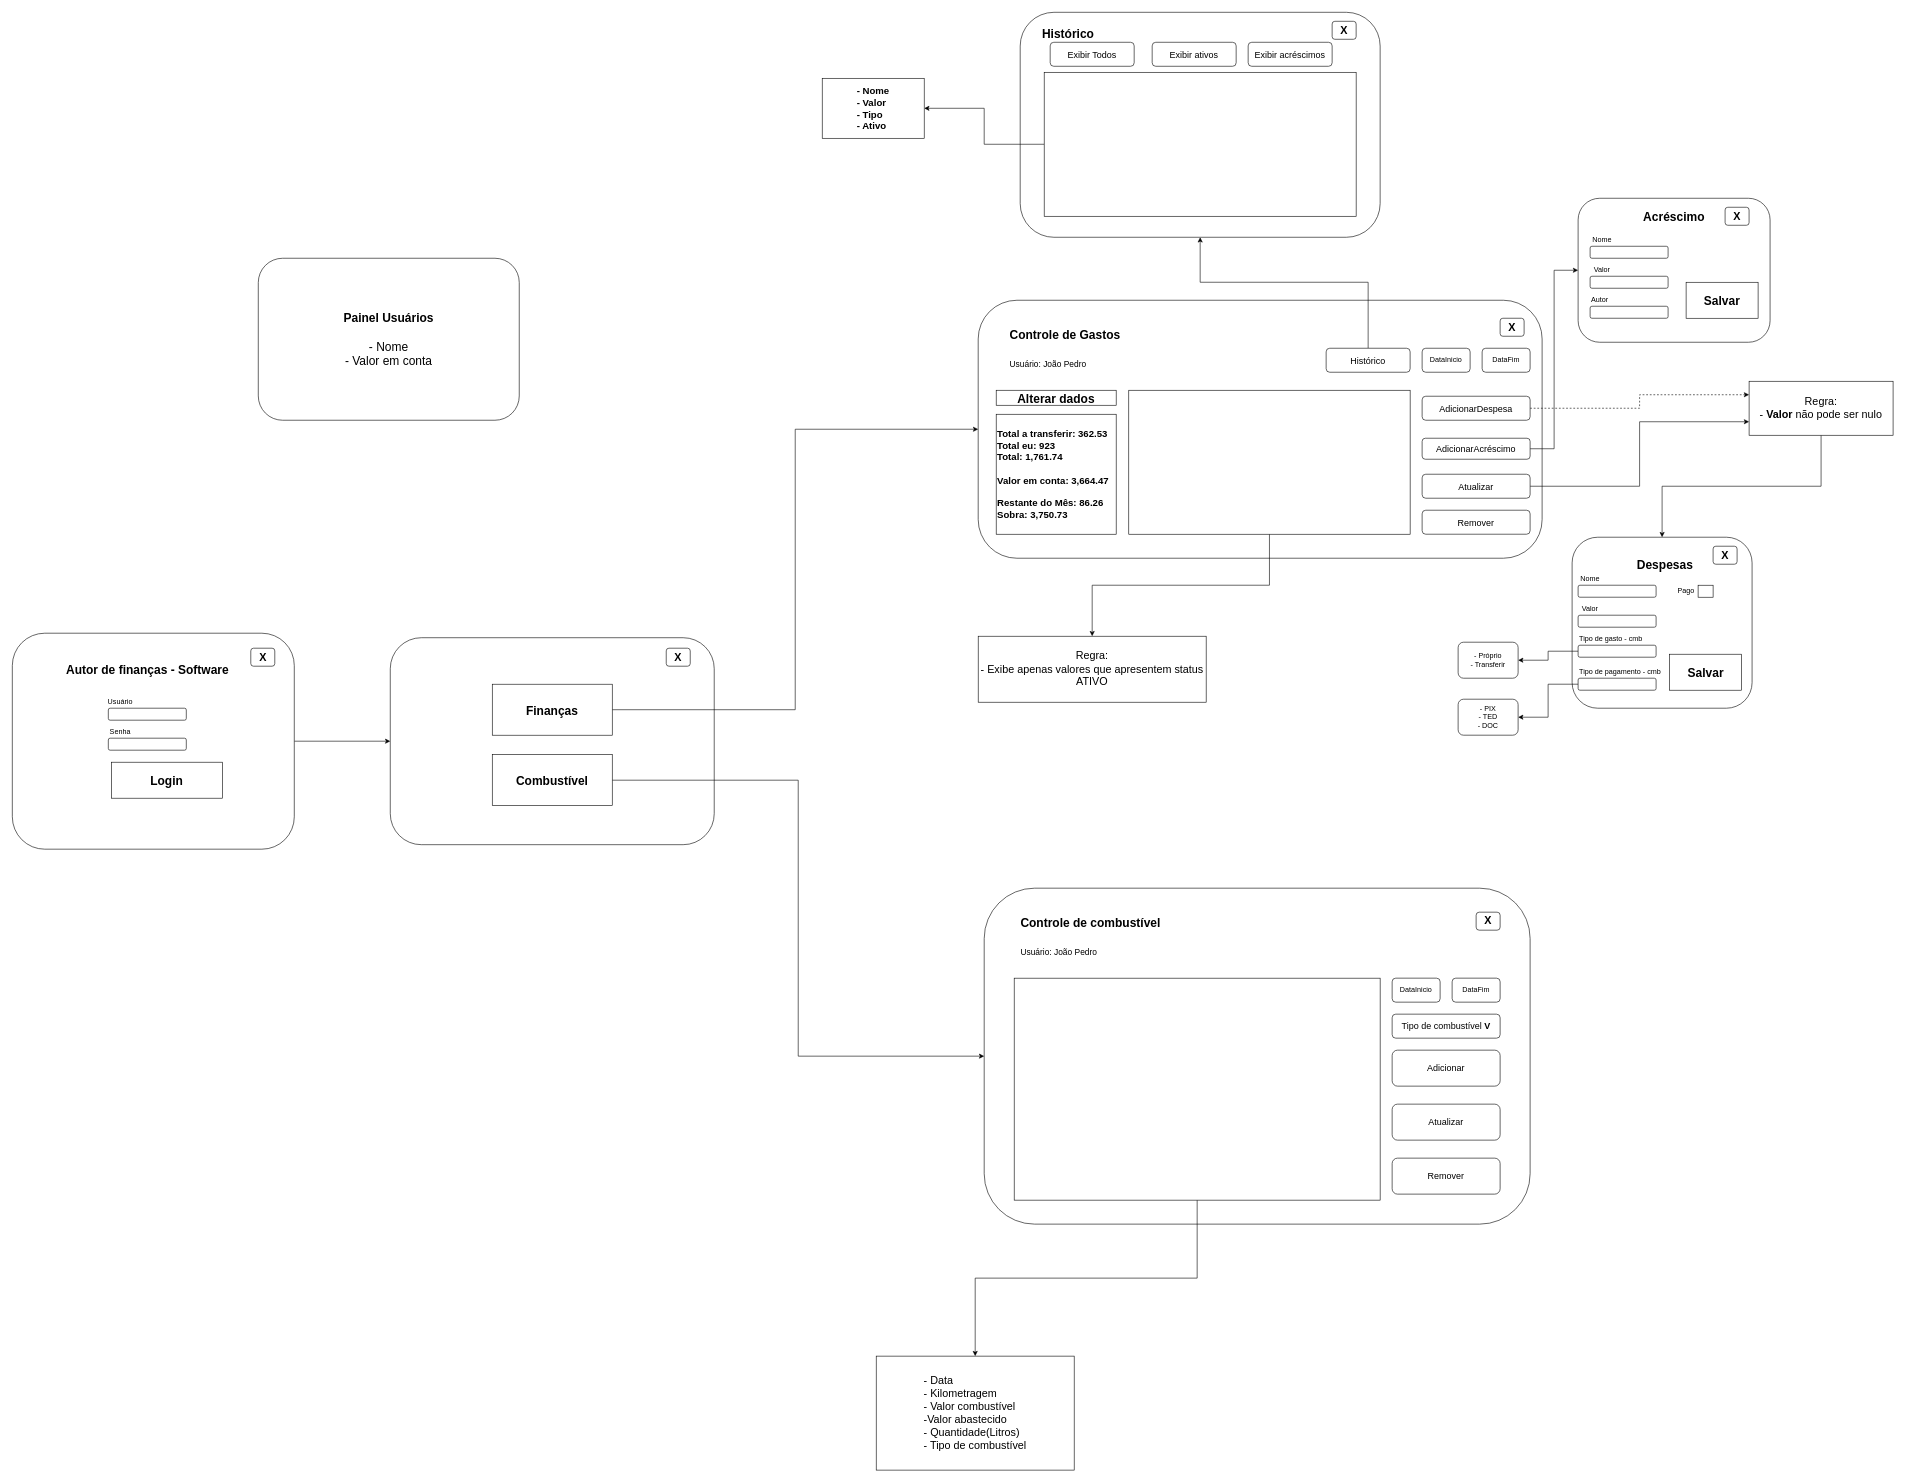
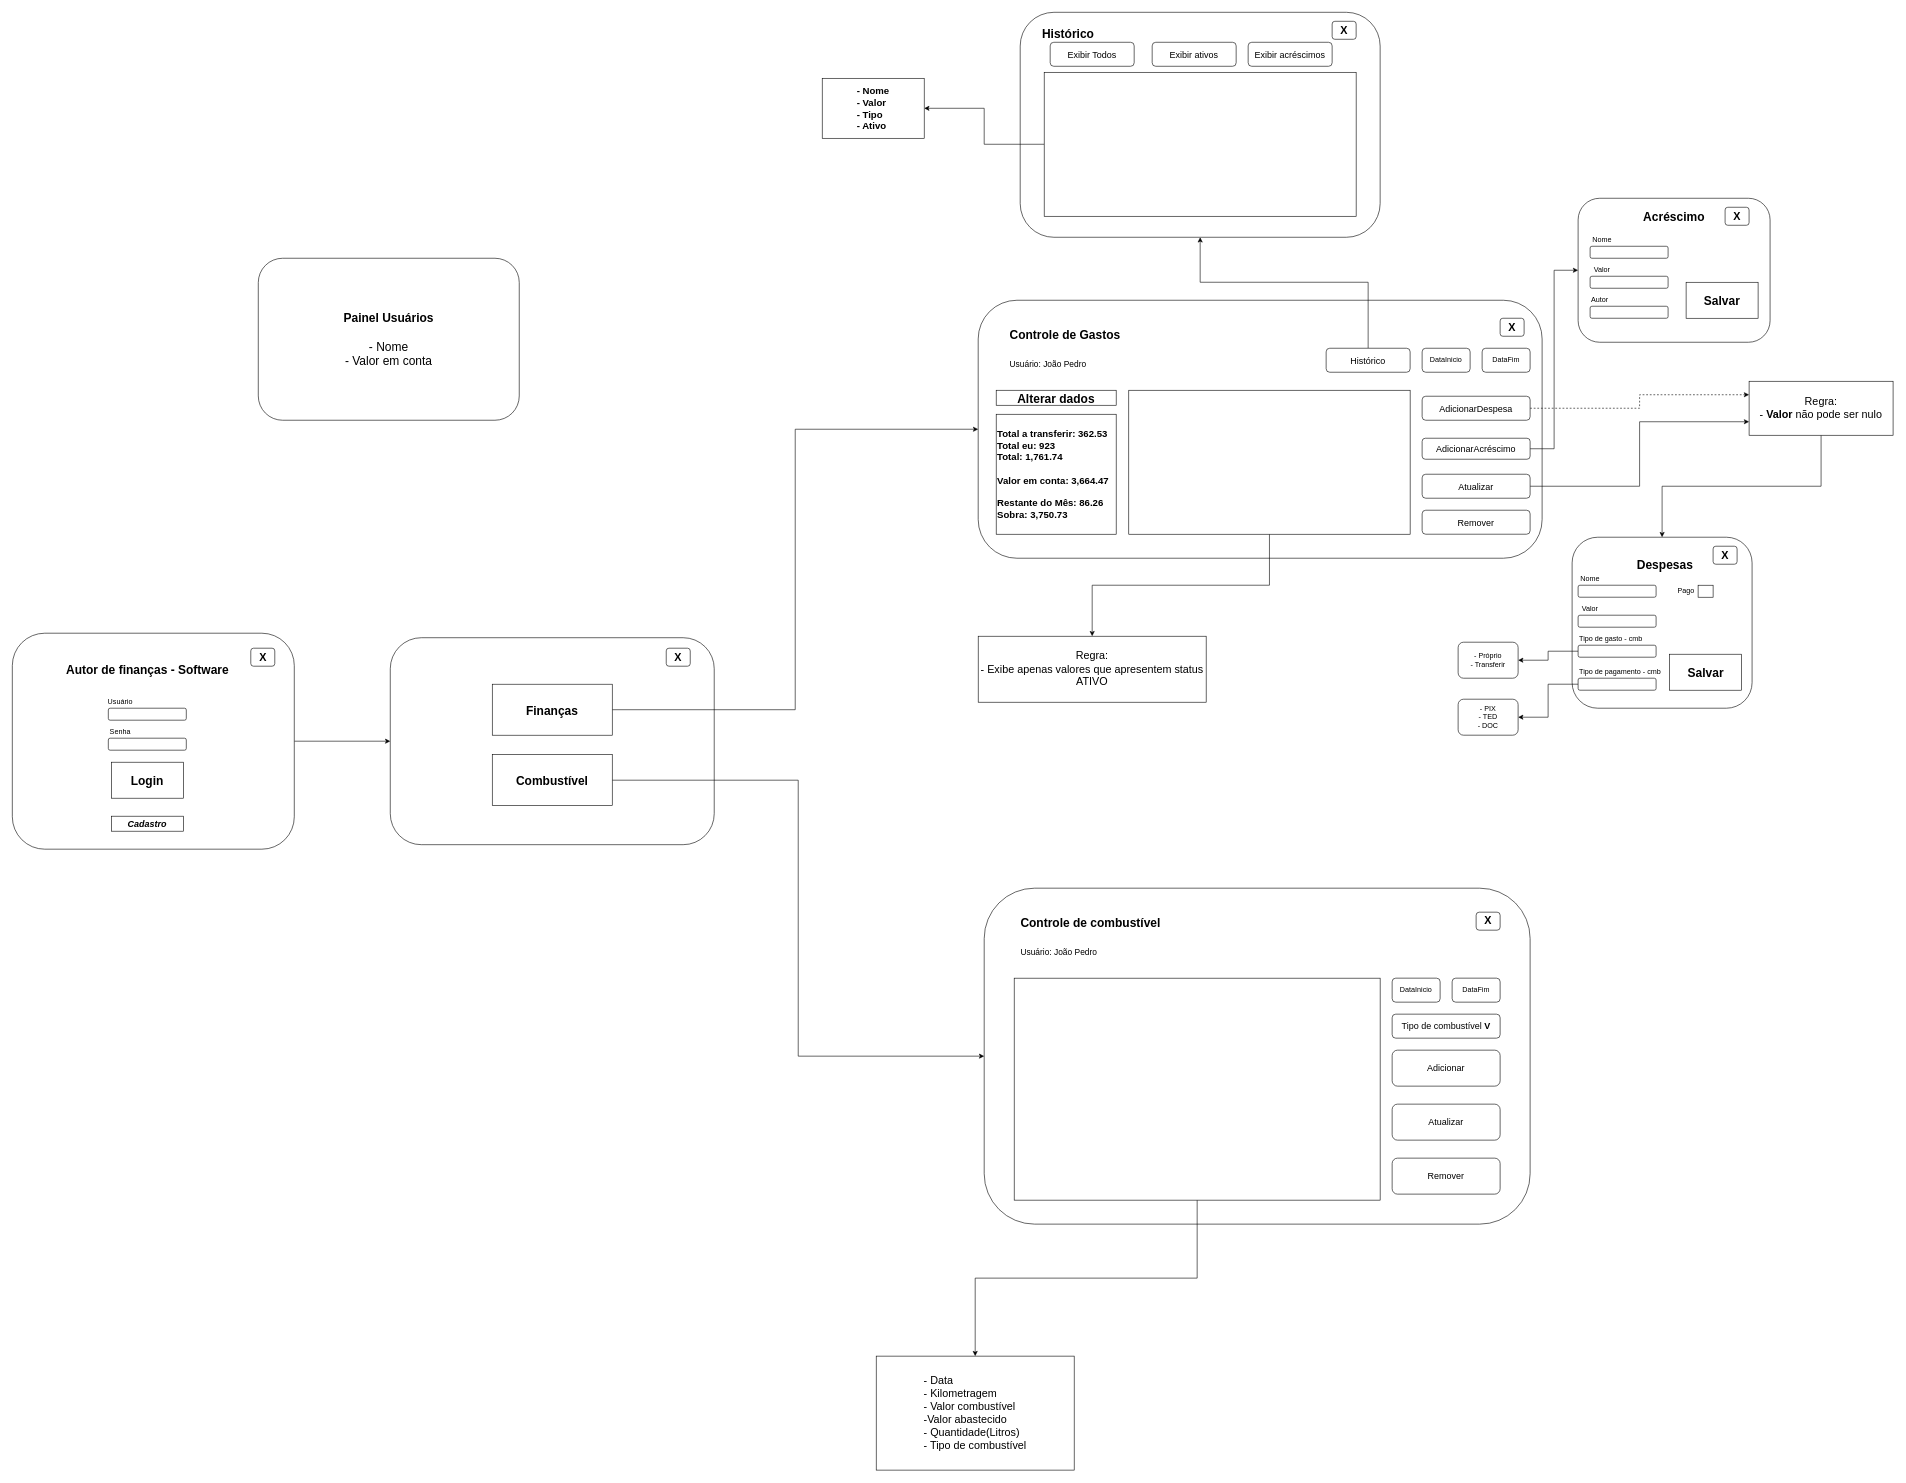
- <mxCell id="27" value="&lt;font style=&quot;font-size: 20px&quot;&gt;&lt;b&gt;Login&lt;/b&gt;&lt;/font&gt;" style="rounded=0;whiteSpace=wrap;html=1;" parent="1" vertex="1"><mxGeometry x="185" y="1270" width="185" height="60" as="geometry" /></mxCell>
+ <mxCell id="27" value="&lt;font style=&quot;font-size: 20px&quot;&gt;&lt;b&gt;Login&lt;/b&gt;&lt;/font&gt;" style="rounded=0;whiteSpace=wrap;html=1;" parent="1" vertex="1"><mxGeometry x="185" y="1270" width="120" height="60" as="geometry" /></mxCell>
+ <mxCell id="37" value="&lt;font size=&quot;1&quot;&gt;&lt;b style=&quot;font-size: 15px&quot;&gt;&lt;i&gt;Cadastro&lt;/i&gt;&lt;/b&gt;&lt;/font&gt;" style="rounded=0;whiteSpace=wrap;html=1;" parent="1" vertex="1"><mxGeometry x="185" y="1360" width="120" height="25" as="geometry" /></mxCell>
